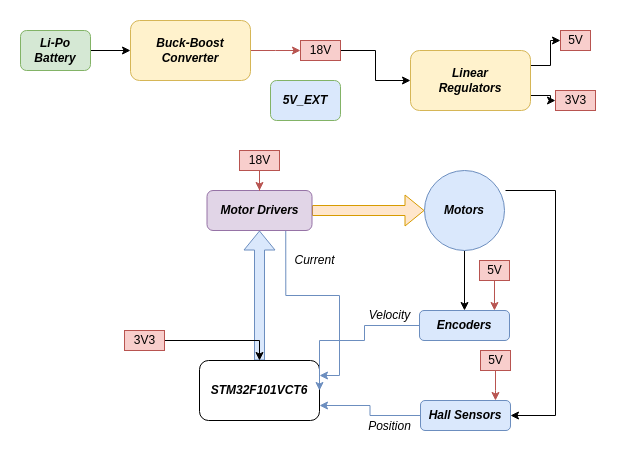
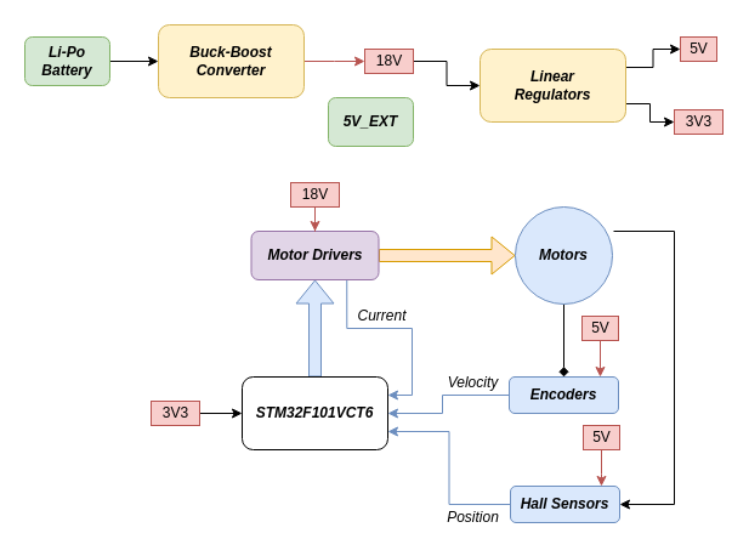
- <mxCell id="12" value="&lt;i&gt;&lt;b&gt;Linear &lt;br&gt;Regulators&lt;/b&gt;&lt;/i&gt;" style="rounded=1;whiteSpace=wrap;html=1;fillColor=#fff2cc;strokeColor=#d6b656;" vertex="1" parent="1"><mxGeometry x="410" y="50" width="120" height="60" as="geometry" /></mxCell>
+ <mxCell id="12" value="&lt;i&gt;&lt;b&gt;Linear &lt;br&gt;Regulators&lt;/b&gt;&lt;/i&gt;" style="rounded=1;whiteSpace=wrap;html=1;fillColor=#fff2cc;strokeColor=#d6b656;" vertex="1" parent="1"><mxGeometry x="395" y="40" width="120" height="60" as="geometry" /></mxCell>
- <mxCell id="13" value="&lt;b&gt;&lt;i&gt;5V_EXT&lt;/i&gt;&lt;/b&gt;" style="rounded=1;whiteSpace=wrap;html=1;fillColor=#dae8fc;strokeColor=#82b366;" vertex="1" parent="1"><mxGeometry x="270" y="80" width="70" height="40" as="geometry" /></mxCell>
+ <mxCell id="13" value="&lt;b&gt;&lt;i&gt;5V_EXT&lt;/i&gt;&lt;/b&gt;" style="rounded=1;whiteSpace=wrap;html=1;fillColor=#d5e8d4;strokeColor=#82b366;" vertex="1" parent="1"><mxGeometry x="270" y="80" width="70" height="40" as="geometry" /></mxCell>
- <mxCell id="21" style="edgeStyle=orthogonalEdgeStyle;rounded=0;orthogonalLoop=1;jettySize=auto;html=1;entryX=0.5;entryY=0;entryDx=0;entryDy=0;" edge="1" parent="1" source="23" target="25"><mxGeometry relative="1" as="geometry" /></mxCell>
+ <mxCell id="21" style="edgeStyle=orthogonalEdgeStyle;rounded=0;orthogonalLoop=1;jettySize=auto;html=1;entryX=0.5;entryY=0;entryDx=0;entryDy=0;endArrow=diamond;" edge="1" parent="1" source="23" target="25"><mxGeometry relative="1" as="geometry" /></mxCell>
- <mxCell id="17" value="&lt;b&gt;&lt;i&gt;STM32F101VCT6&lt;/i&gt;&lt;/b&gt;" style="rounded=1;whiteSpace=wrap;html=1;" vertex="1" parent="1"><mxGeometry x="199" y="360" width="120" height="60" as="geometry" /></mxCell>
+ <mxCell id="17" value="&lt;b&gt;&lt;i&gt;STM32F101VCT6&lt;/i&gt;&lt;/b&gt;" style="rounded=1;whiteSpace=wrap;html=1;" vertex="1" parent="1"><mxGeometry x="199" y="310" width="120" height="60" as="geometry" /></mxCell>
